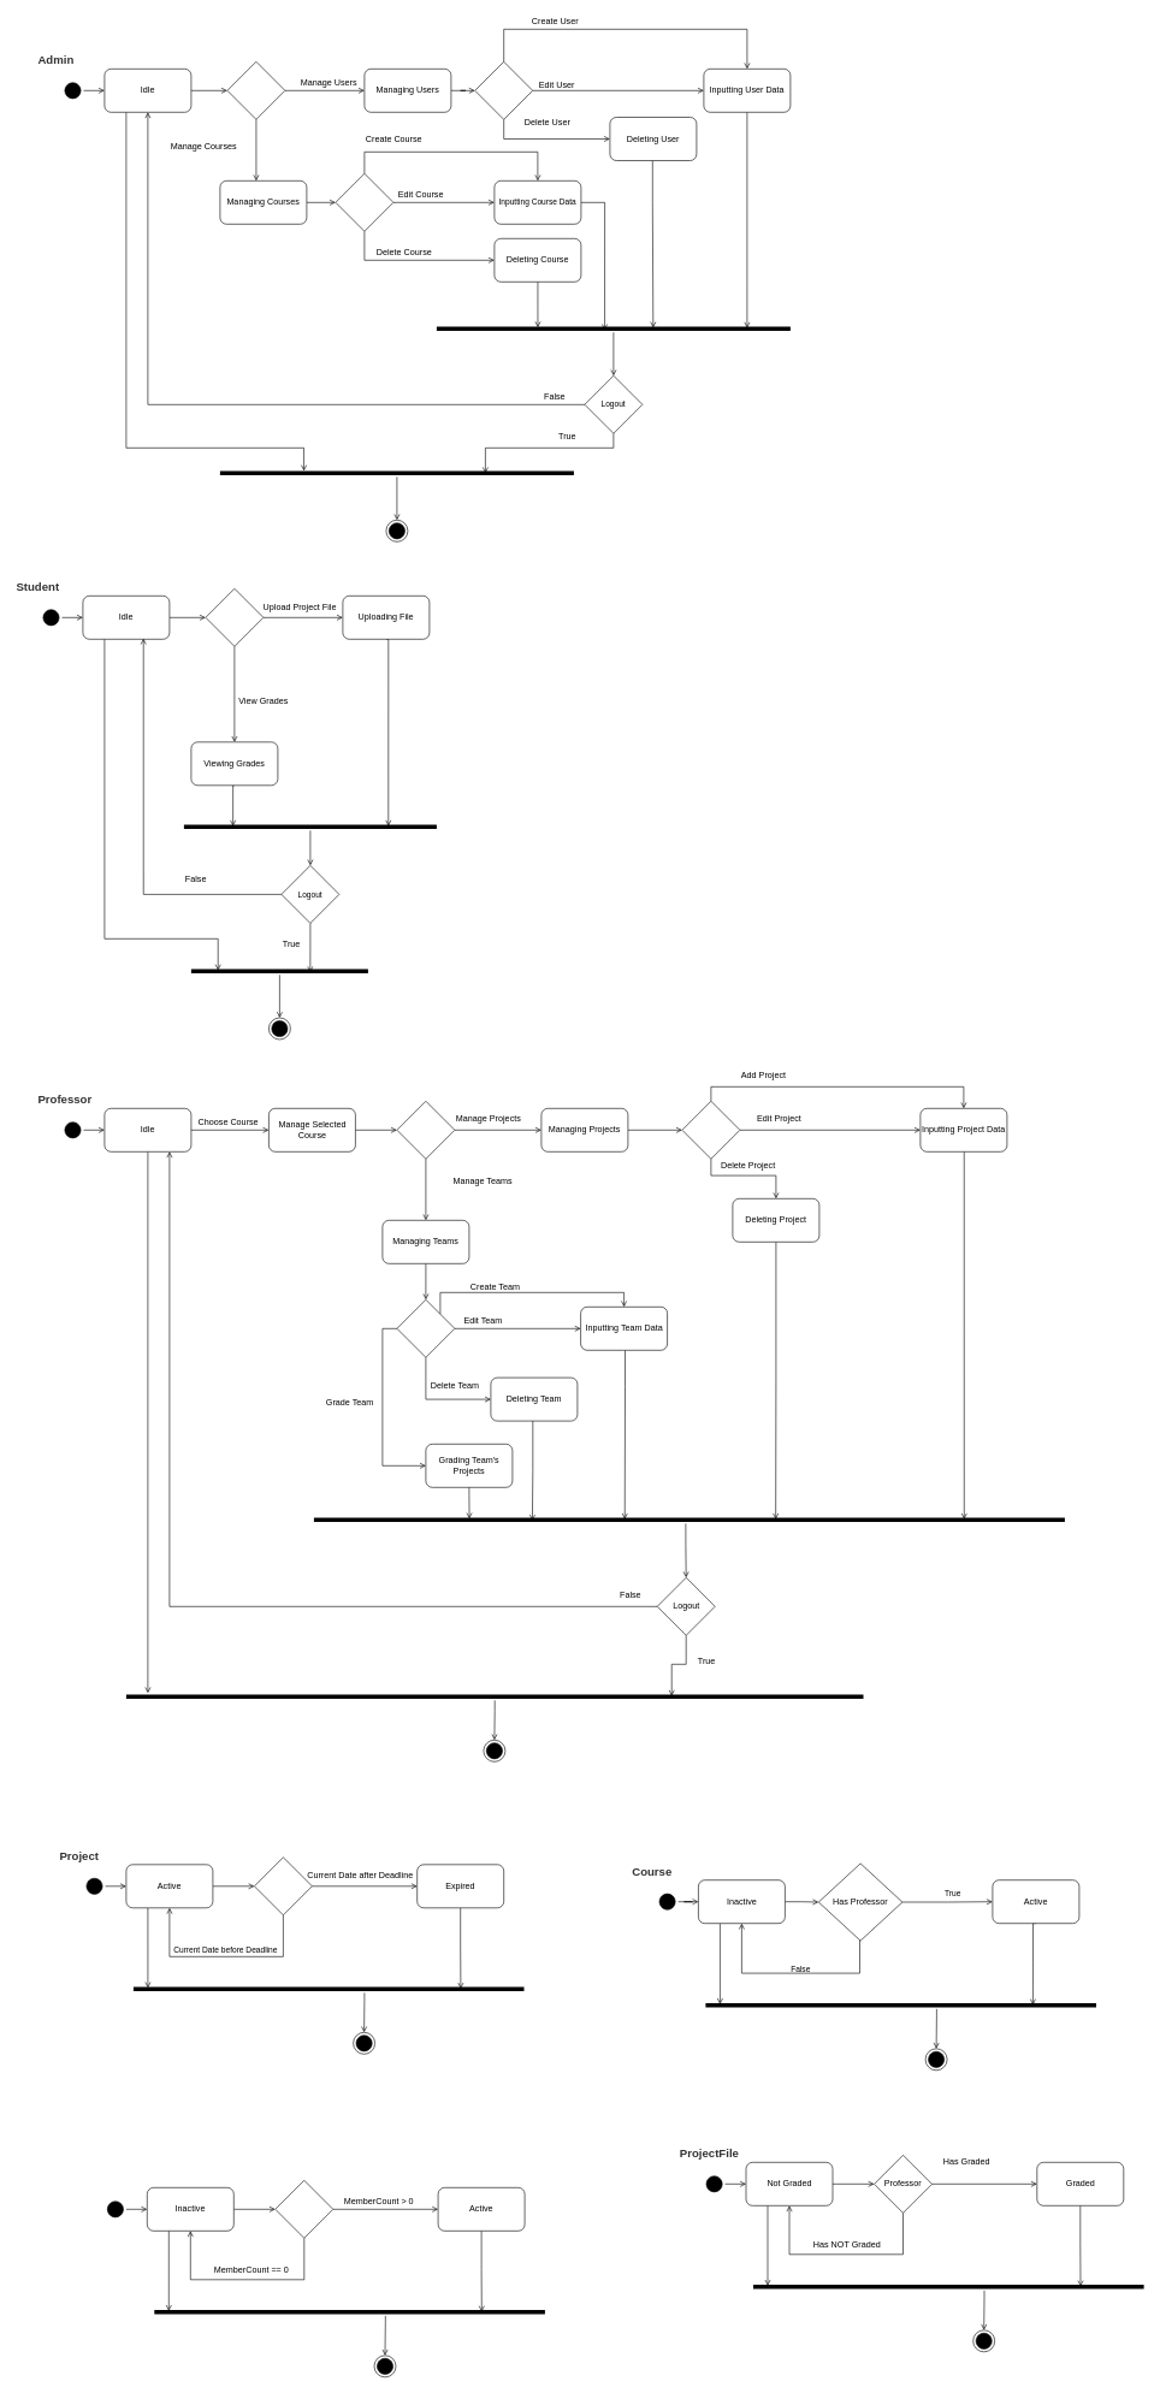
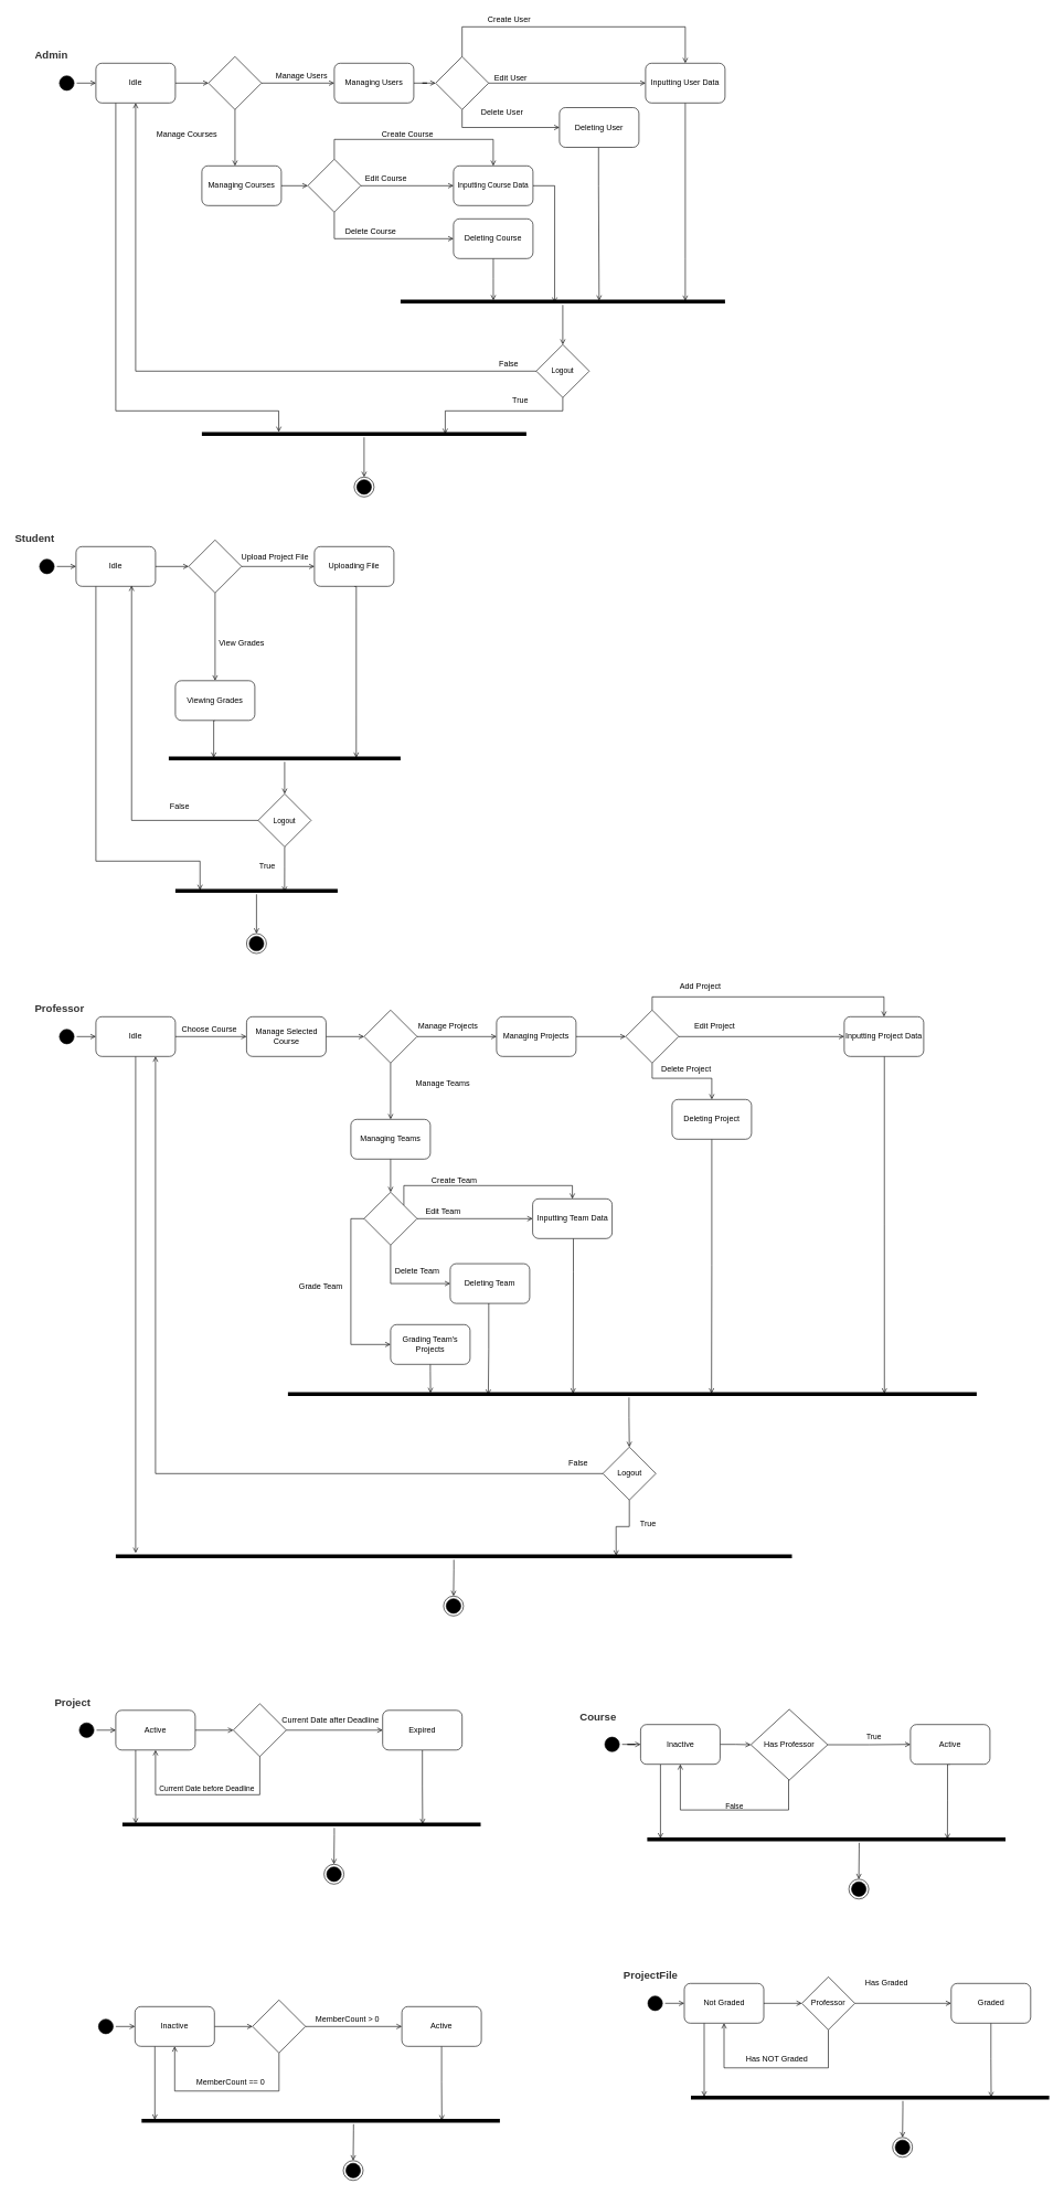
- <mxCell id="39" value="Create Course" style="text;html=1;resizable=0;points=[];autosize=1;align=left;verticalAlign=top;spacingTop=-4;fontSize=12;" vertex="1" parent="1"><mxGeometry x="504" y="182" width="90" height="20" as="geometry" /></mxCell>
+ <mxCell id="39" value="Create Course" style="text;html=1;resizable=0;points=[];autosize=1;align=left;verticalAlign=top;spacingTop=-4;fontSize=12;" vertex="1" parent="1"><mxGeometry x="574" y="192" width="90" height="20" as="geometry" /></mxCell>
